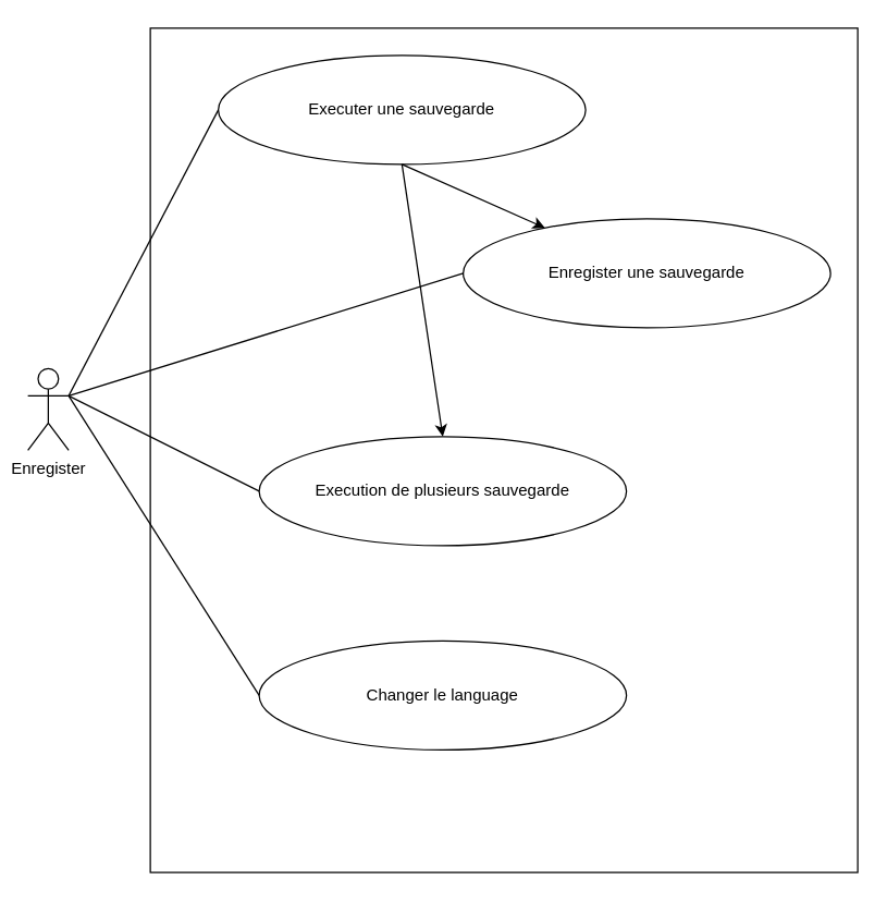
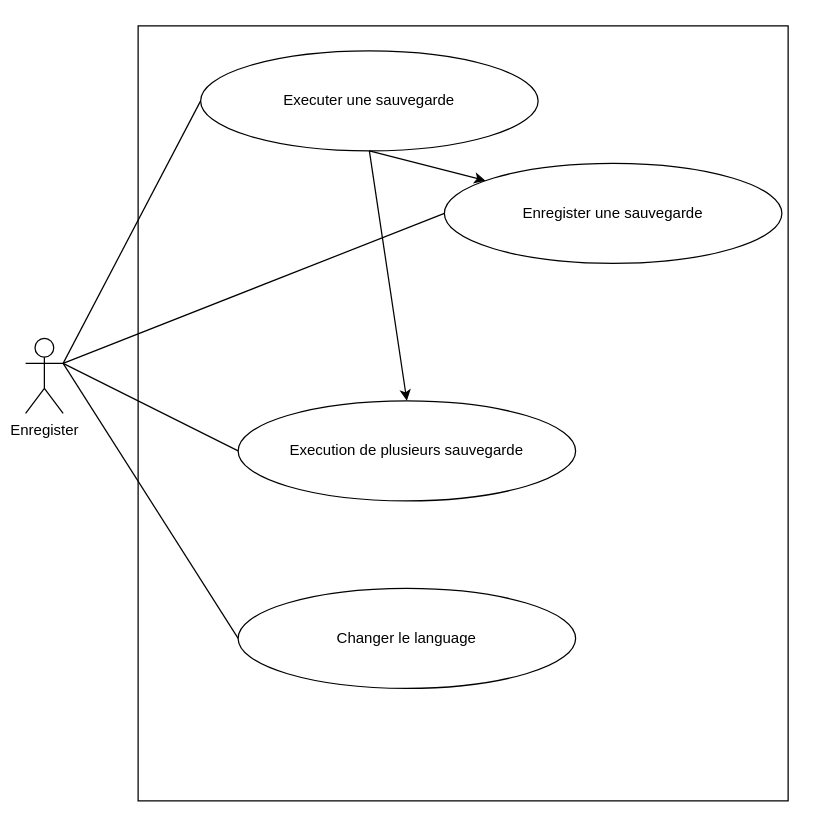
- <mxCell id="5" value="Enregister une sauvegarde" style="ellipse;whiteSpace=wrap;html=1;" vertex="1" parent="1"><mxGeometry x="340" y="160" width="270" height="80" as="geometry" /></mxCell>
+ <mxCell id="5" value="Enregister une sauvegarde" style="ellipse;whiteSpace=wrap;html=1;" vertex="1" parent="1"><mxGeometry x="355" y="130" width="270" height="80" as="geometry" /></mxCell>
